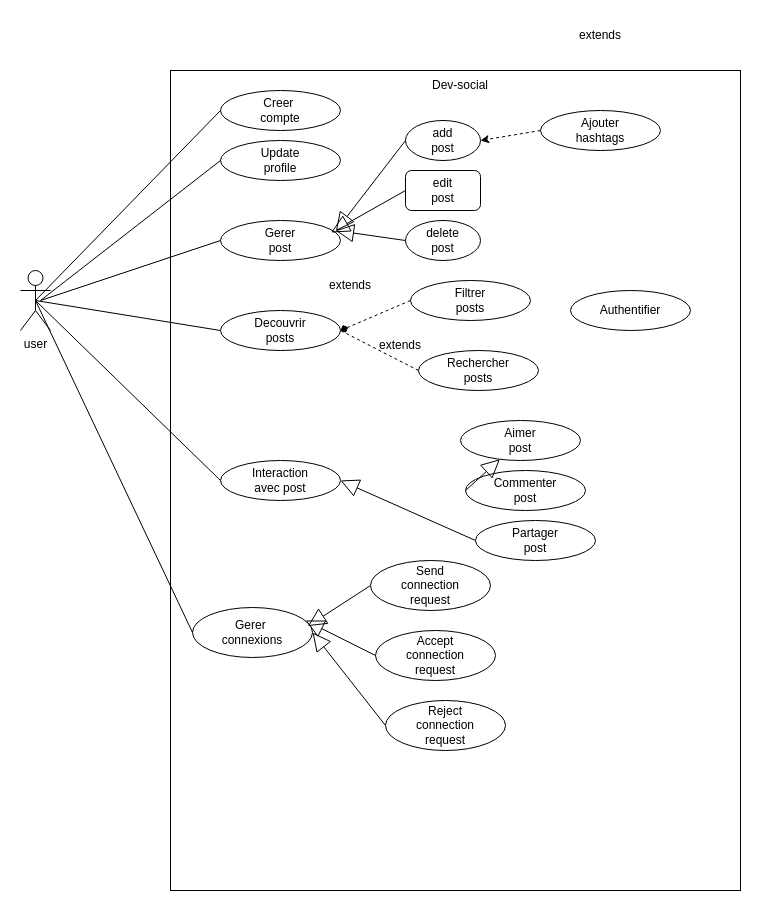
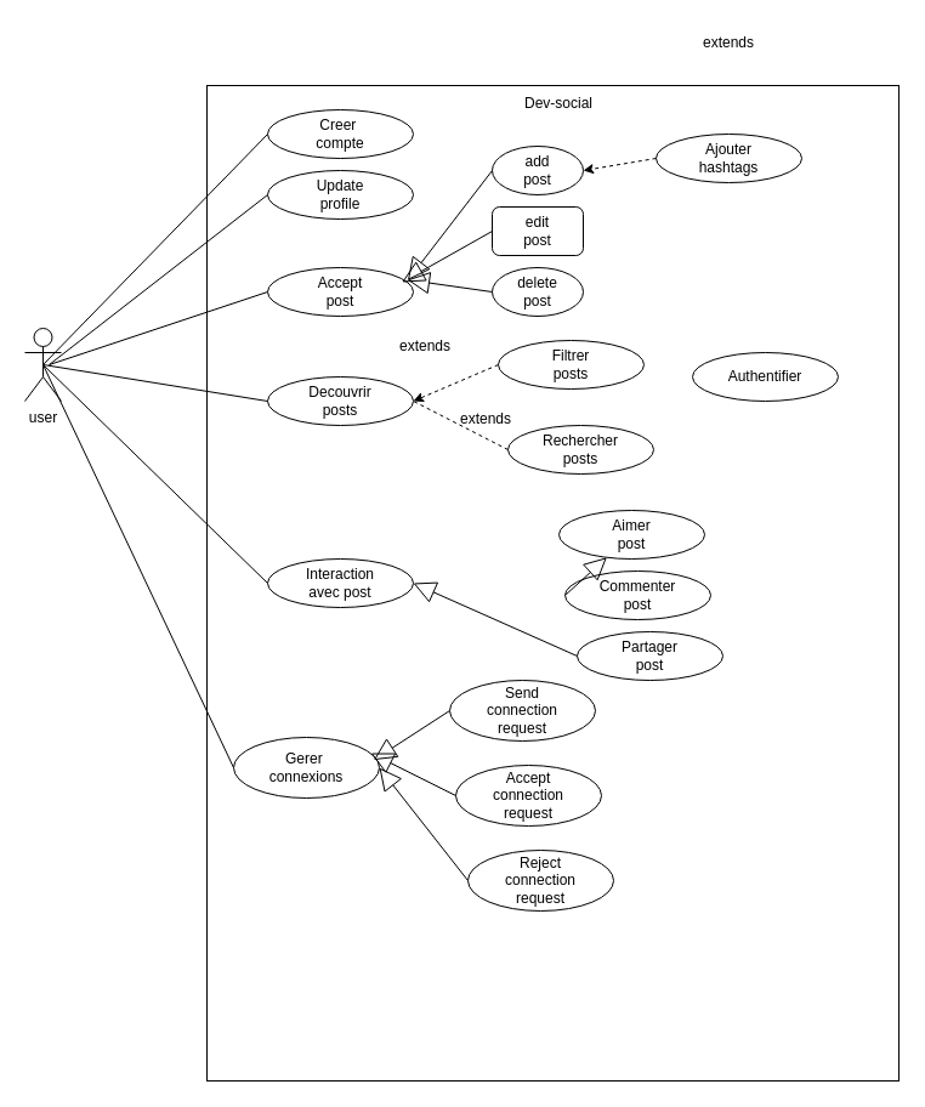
- <mxCell id="9" value="Gerer&lt;div&gt;post&lt;/div&gt;" style="ellipse;whiteSpace=wrap;html=1;" parent="1" vertex="1"><mxGeometry x="220" y="220" width="120" height="40" as="geometry" /></mxCell>
+ <mxCell id="9" value="Accept&lt;div&gt;post&lt;/div&gt;" style="ellipse;whiteSpace=wrap;html=1;" parent="1" vertex="1"><mxGeometry x="220" y="220" width="120" height="40" as="geometry" /></mxCell>
- <mxCell id="22" value="" style="endArrow=diamond;html=1;rounded=0;exitX=0;exitY=0.5;exitDx=0;exitDy=0;entryX=1;entryY=0.5;entryDx=0;entryDy=0;dashed=1;" parent="1" source="21" target="11" edge="1"><mxGeometry width="50" height="50" relative="1" as="geometry"><mxPoint x="405" y="380" as="sourcePoint" /><mxPoint x="350" y="340" as="targetPoint" /></mxGeometry></mxCell>
+ <mxCell id="22" value="" style="endArrow=classic;html=1;rounded=0;exitX=0;exitY=0.5;exitDx=0;exitDy=0;entryX=1;entryY=0.5;entryDx=0;entryDy=0;dashed=1;" parent="1" source="21" target="11" edge="1"><mxGeometry width="50" height="50" relative="1" as="geometry"><mxPoint x="405" y="380" as="sourcePoint" /><mxPoint x="350" y="340" as="targetPoint" /></mxGeometry></mxCell>
